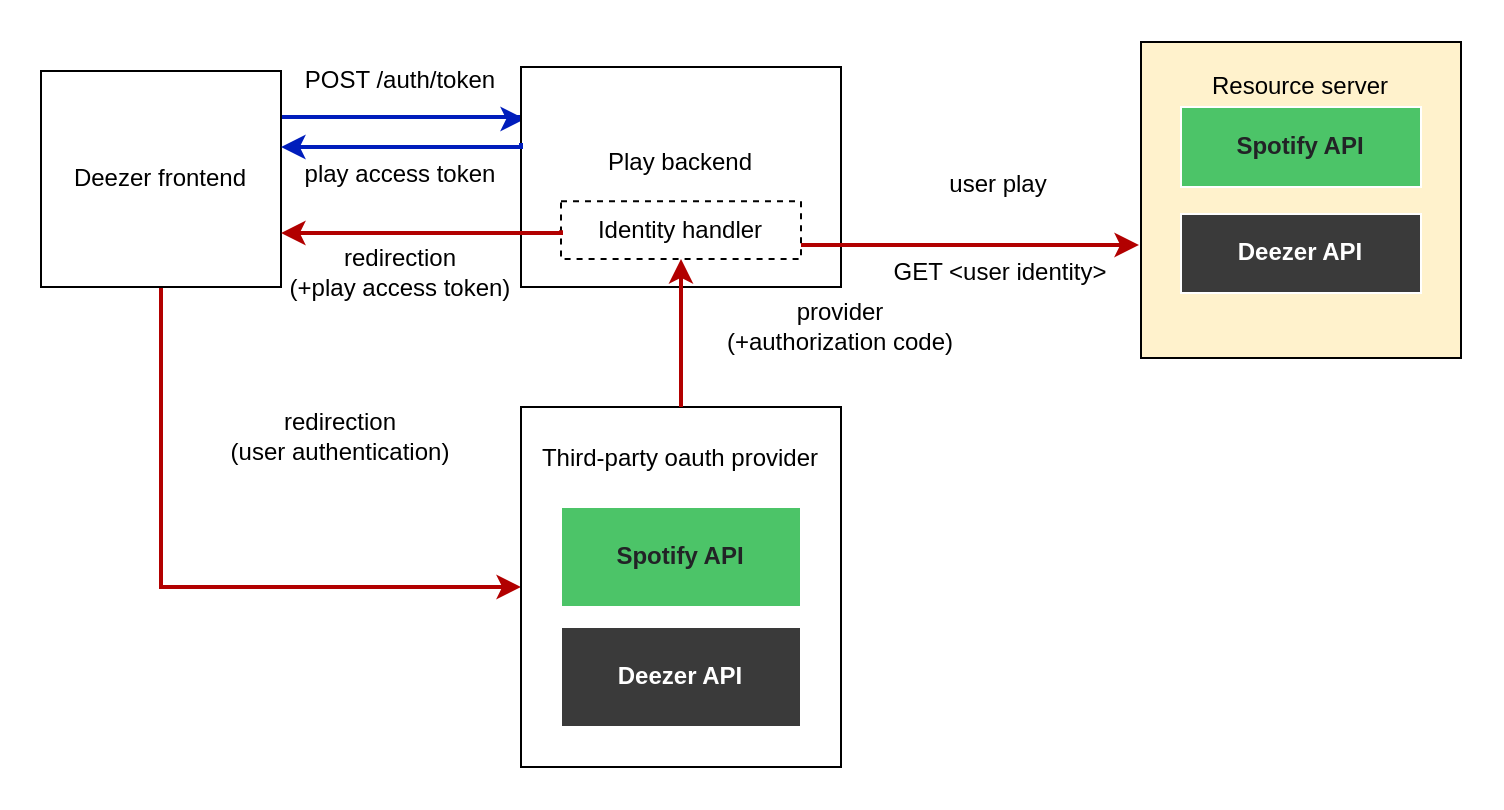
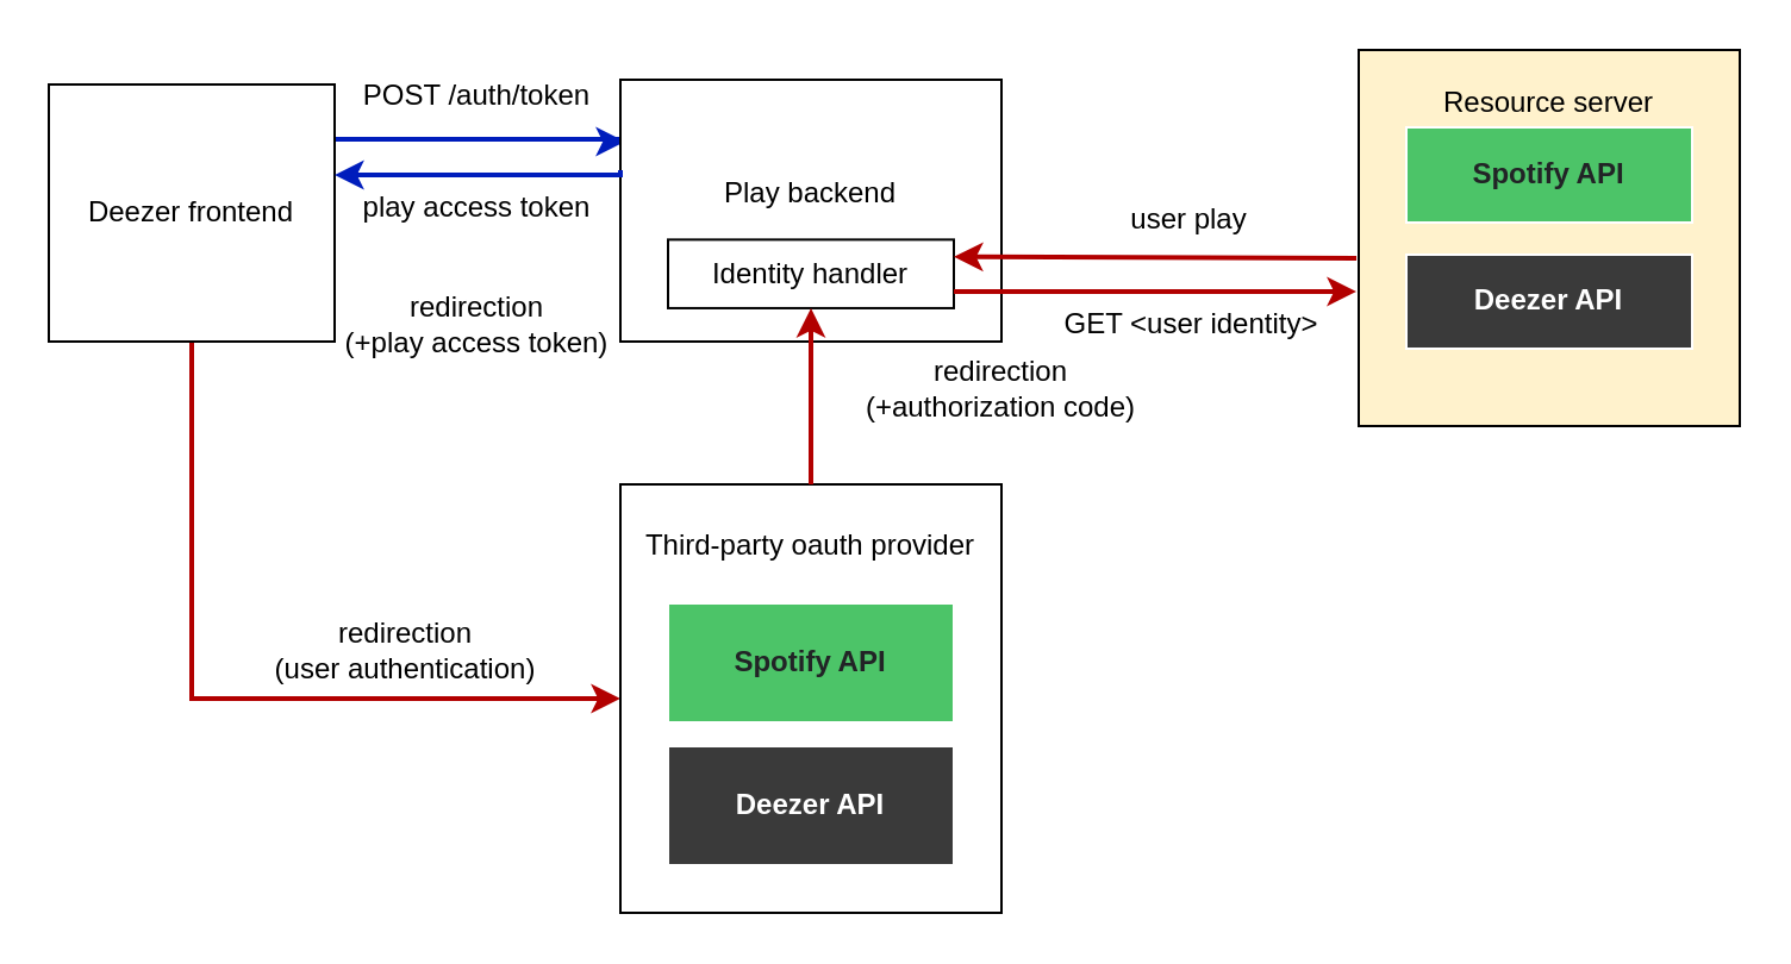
+ <mxCell id="16" style="edgeStyle=orthogonalEdgeStyle;rounded=0;orthogonalLoop=1;jettySize=auto;html=1;exitX=-0.006;exitY=0.554;exitDx=0;exitDy=0;entryX=1;entryY=0.25;entryDx=0;entryDy=0;fillColor=#e51400;strokeColor=#B20000;strokeWidth=2;exitPerimeter=0;" edge="1" parent="1" source="17" target="11"><mxGeometry relative="1" as="geometry"><Array as="points"><mxPoint x="569" y="107" /></Array></mxGeometry></mxCell>
- <mxCell id="11" value="Identity handler" style="rounded=0;whiteSpace=wrap;html=1;dashed=1;" vertex="1" parent="9"><mxGeometry x="20" y="67.181" width="120" height="28.792" as="geometry" /></mxCell>
+ <mxCell id="11" value="Identity handler" style="rounded=0;whiteSpace=wrap;html=1;" vertex="1" parent="9"><mxGeometry x="20" y="67.181" width="120" height="28.792" as="geometry" /></mxCell>
- <mxCell id="25" style="edgeStyle=orthogonalEdgeStyle;rounded=0;orthogonalLoop=1;jettySize=auto;html=1;exitX=0;exitY=0.5;exitDx=0;exitDy=0;entryX=1;entryY=0.75;entryDx=0;entryDy=0;strokeWidth=2;fontColor=#FFFFFF;fillColor=#e51400;strokeColor=#B20000;" edge="1" parent="1" source="11" target="4"><mxGeometry relative="1" as="geometry"><Array as="points"><mxPoint x="280" y="116" /></Array></mxGeometry></mxCell>
- <mxCell id="15" value="provider&lt;br&gt;(+authorization code)" style="text;html=1;strokeColor=none;fillColor=none;align=center;verticalAlign=middle;whiteSpace=wrap;rounded=0;" vertex="1" parent="1"><mxGeometry x="350" y="153" width="140" height="20" as="geometry" /></mxCell>
+ <mxCell id="15" value="redirection&lt;br&gt;(+authorization code)" style="text;html=1;strokeColor=none;fillColor=none;align=center;verticalAlign=middle;whiteSpace=wrap;rounded=0;" vertex="1" parent="1"><mxGeometry x="350" y="153" width="140" height="20" as="geometry" /></mxCell>
- <mxCell id="13" value="redirection&lt;br&gt;(user authentication)" style="text;html=1;strokeColor=none;fillColor=none;align=center;verticalAlign=middle;whiteSpace=wrap;rounded=0;" vertex="1" parent="1"><mxGeometry x="100" y="208" width="140" height="20" as="geometry" /></mxCell>
+ <mxCell id="13" value="redirection&lt;br&gt;(user authentication)" style="text;html=1;strokeColor=none;fillColor=none;align=center;verticalAlign=middle;whiteSpace=wrap;rounded=0;" vertex="1" parent="1"><mxGeometry x="100" y="263" width="140" height="20" as="geometry" /></mxCell>
